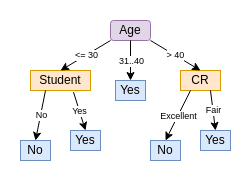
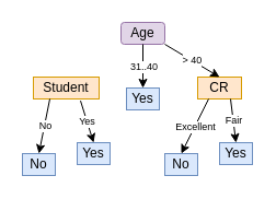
- <mxCell id="14" value="" style="endArrow=classic;html=1;rounded=0;entryX=0.5;entryY=0;entryDx=0;entryDy=0;exitX=0;exitY=1;exitDx=0;exitDy=0;" edge="1" parent="1" source="2" target="4"><mxGeometry relative="1" as="geometry"><mxPoint x="140" y="50" as="sourcePoint" /><mxPoint x="140" y="70" as="targetPoint" /></mxGeometry></mxCell>
- <mxCell id="15" value="&amp;lt;= 30" style="edgeLabel;resizable=0;html=1;;align=center;verticalAlign=middle;fontSize=9;" connectable="0" vertex="1" parent="14"><mxGeometry relative="1" as="geometry" /></mxCell>
